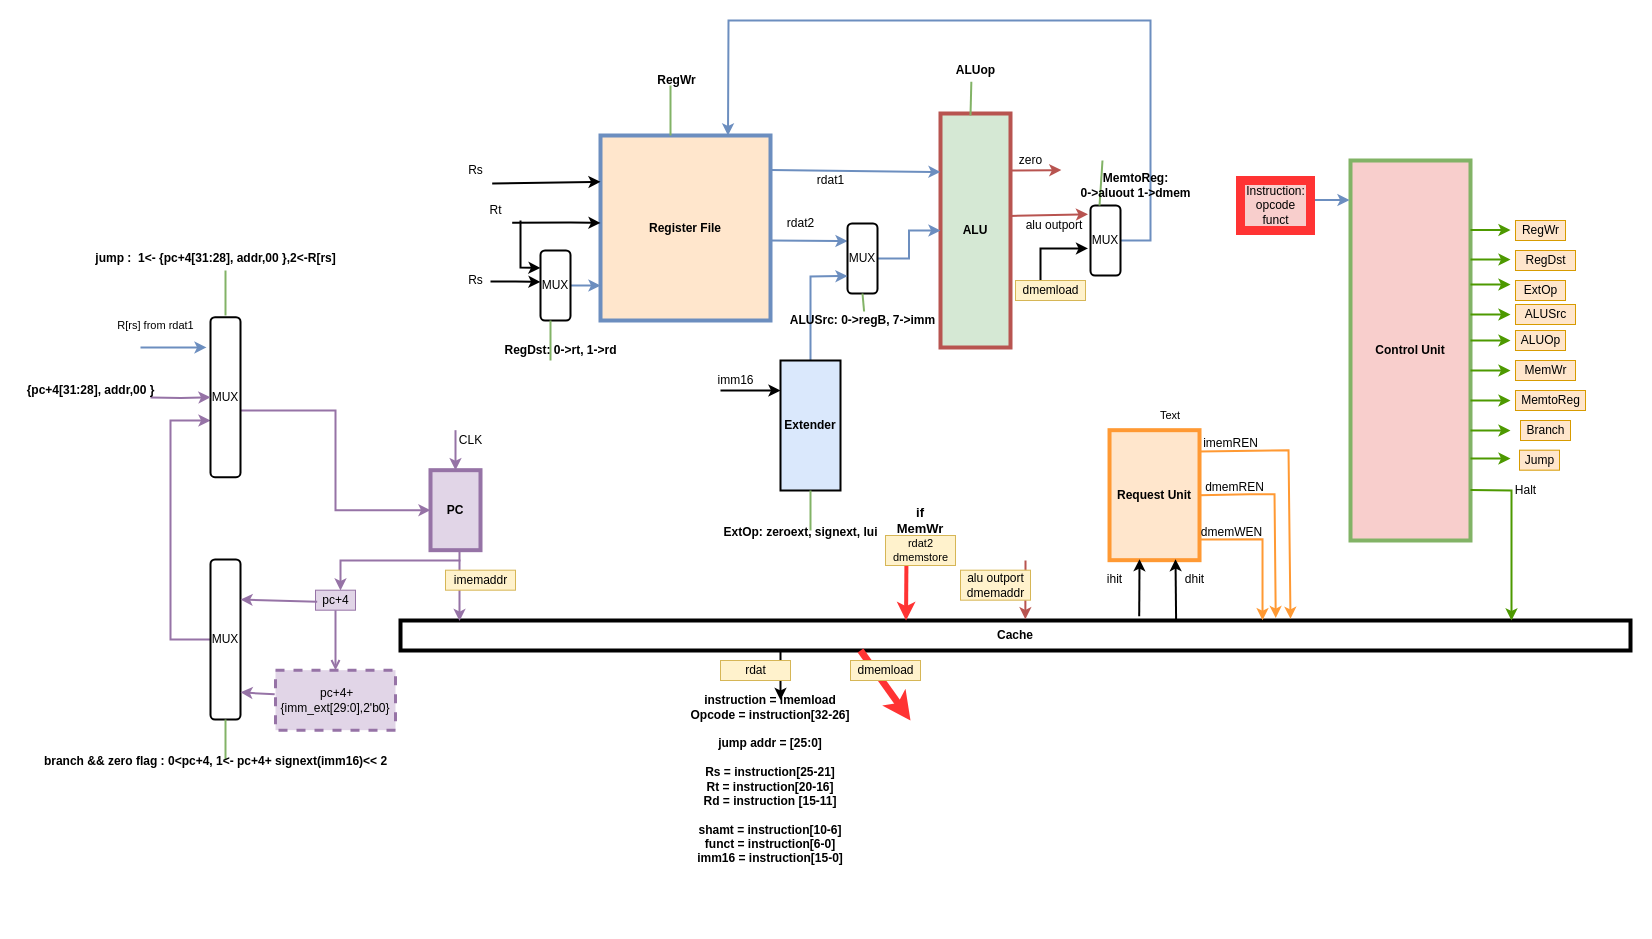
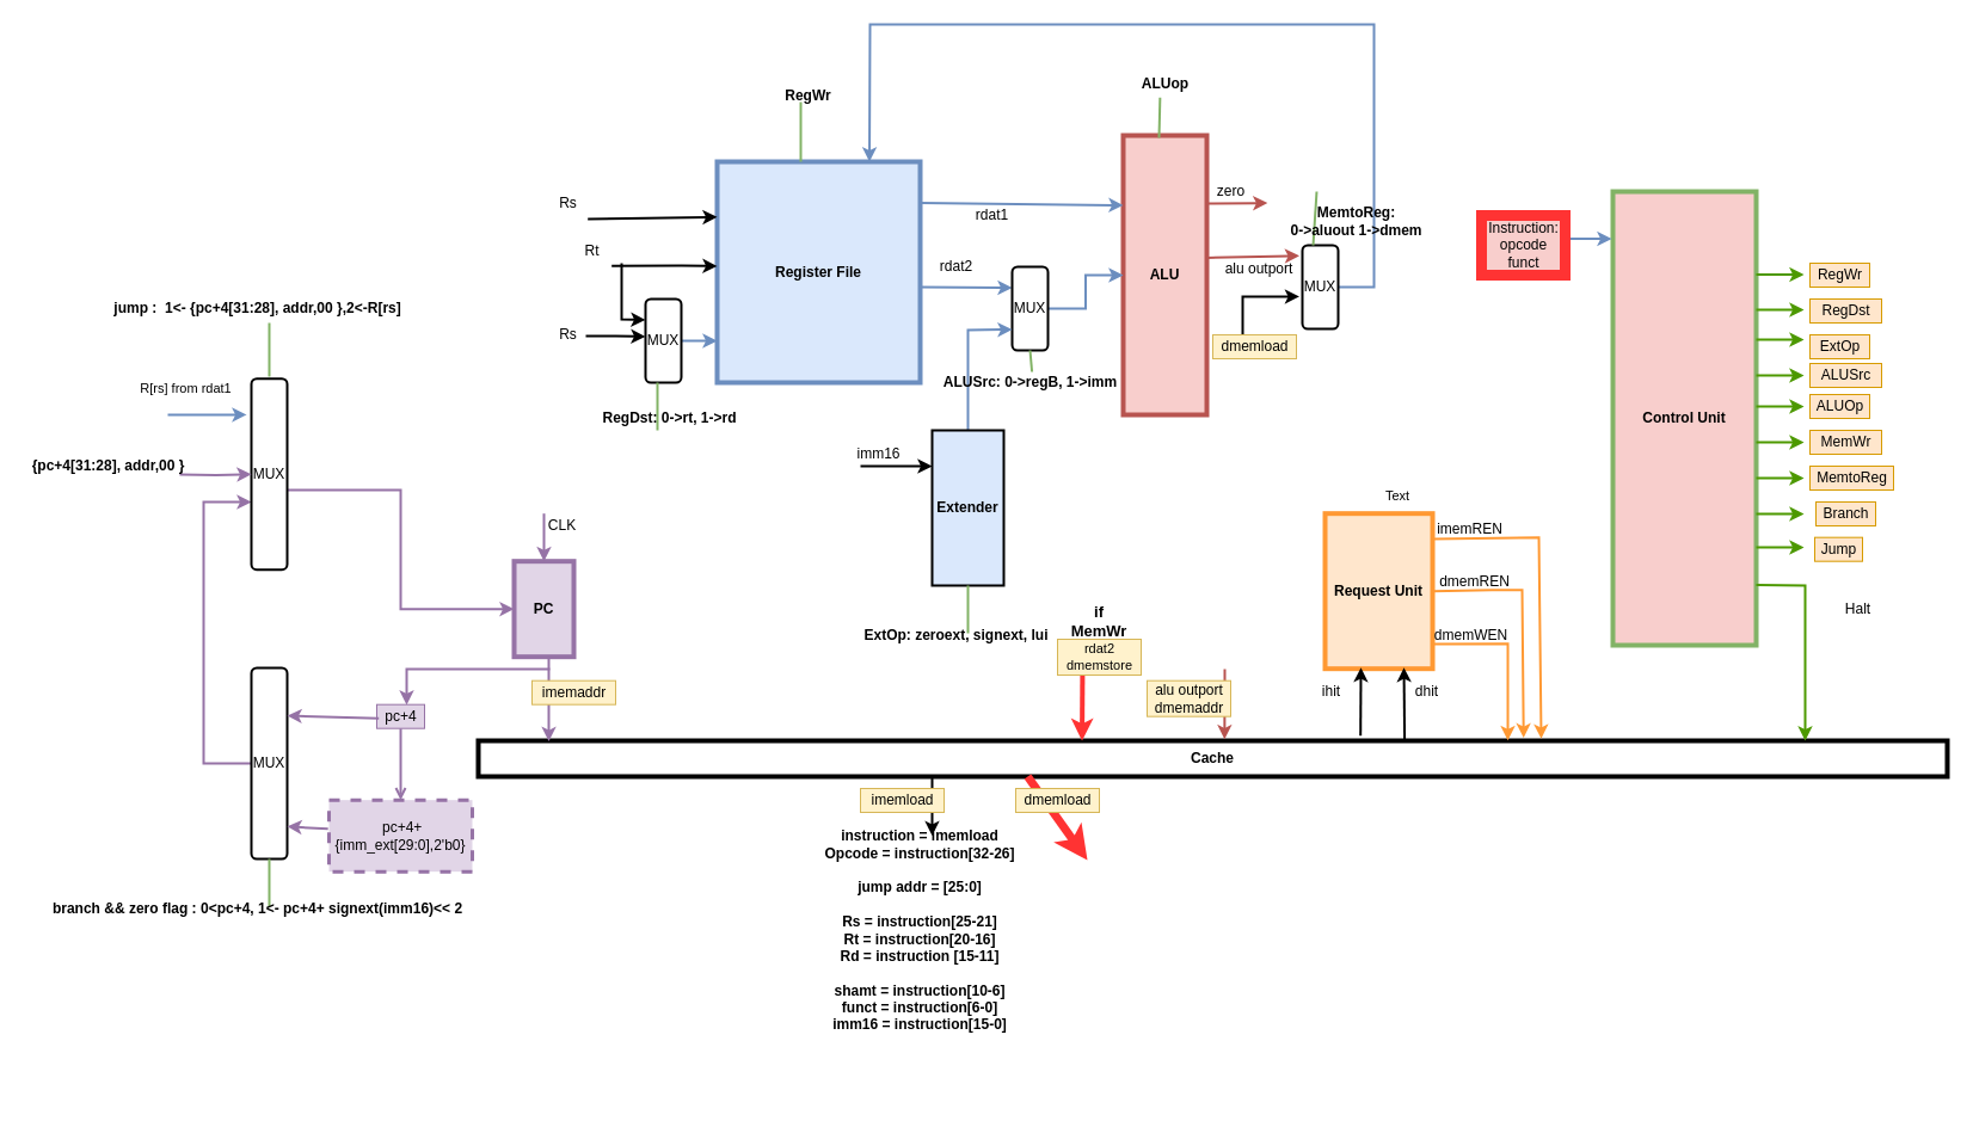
- <mxCell id="3" value="&lt;b&gt;Register File&lt;/b&gt;" style="rounded=0;whiteSpace=wrap;html=1;fillColor=#ffe6cc;strokeColor=#6c8ebf;strokeWidth=4;" vertex="1" parent="1"><mxGeometry x="600" y="135" width="170" height="185" as="geometry" /></mxCell>
+ <mxCell id="3" value="&lt;b&gt;Register File&lt;/b&gt;" style="rounded=0;whiteSpace=wrap;html=1;fillColor=#dae8fc;strokeColor=#6c8ebf;strokeWidth=4;" vertex="1" parent="1"><mxGeometry x="600" y="135" width="170" height="185" as="geometry" /></mxCell>
- <mxCell id="5" value="&lt;b&gt;ALU&lt;/b&gt;" style="rounded=0;whiteSpace=wrap;html=1;strokeColor=#b85450;strokeWidth=4;fillColor=#d5e8d4;" vertex="1" parent="1"><mxGeometry x="940" y="113" width="70" height="234" as="geometry" /></mxCell>
+ <mxCell id="5" value="&lt;b&gt;ALU&lt;/b&gt;" style="rounded=0;whiteSpace=wrap;html=1;strokeColor=#b85450;strokeWidth=4;fillColor=#f8cecc;" vertex="1" parent="1"><mxGeometry x="940" y="113" width="70" height="234" as="geometry" /></mxCell>
- <mxCell id="68" value="&lt;div&gt;ALUSrc: 0-&amp;gt;regB, 7-&amp;gt;imm&lt;br&gt;&lt;/div&gt;" style="text;html=1;align=center;verticalAlign=middle;resizable=0;points=[];autosize=1;strokeColor=none;fillColor=none;fontColor=#000000;fontStyle=1" vertex="1" parent="1"><mxGeometry x="782" y="310" width="160" height="20" as="geometry" /></mxCell>
+ <mxCell id="68" value="&lt;div&gt;ALUSrc: 0-&amp;gt;regB, 1-&amp;gt;imm&lt;br&gt;&lt;/div&gt;" style="text;html=1;align=center;verticalAlign=middle;resizable=0;points=[];autosize=1;strokeColor=none;fillColor=none;fontColor=#000000;fontStyle=1" vertex="1" parent="1"><mxGeometry x="782" y="310" width="160" height="20" as="geometry" /></mxCell>
- <mxCell id="28" value="Halt" style="text;html=1;align=center;verticalAlign=middle;resizable=0;points=[];autosize=1;strokeColor=none;fillColor=none;fontColor=#000000;" vertex="1" parent="1"><mxGeometry x="1505" y="480" width="40" height="20" as="geometry" /></mxCell>
+ <mxCell id="28" value="Halt" style="text;html=1;align=center;verticalAlign=middle;resizable=0;points=[];autosize=1;strokeColor=none;fillColor=none;fontColor=#000000;" vertex="1" parent="1"><mxGeometry x="1535" y="500" width="40" height="20" as="geometry" /></mxCell>
- <mxCell id="31" value="rdat" style="text;html=1;align=center;verticalAlign=middle;resizable=0;points=[];autosize=1;fillColor=#fff2cc;strokeColor=#d6b656;" vertex="1" parent="1"><mxGeometry x="720" y="660" width="70" height="20" as="geometry" /></mxCell>
+ <mxCell id="31" value="imemload" style="text;html=1;align=center;verticalAlign=middle;resizable=0;points=[];autosize=1;fillColor=#fff2cc;strokeColor=#d6b656;" vertex="1" parent="1"><mxGeometry x="720" y="660" width="70" height="20" as="geometry" /></mxCell>
